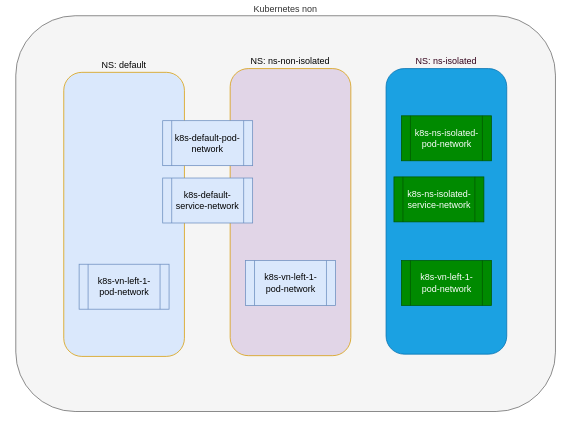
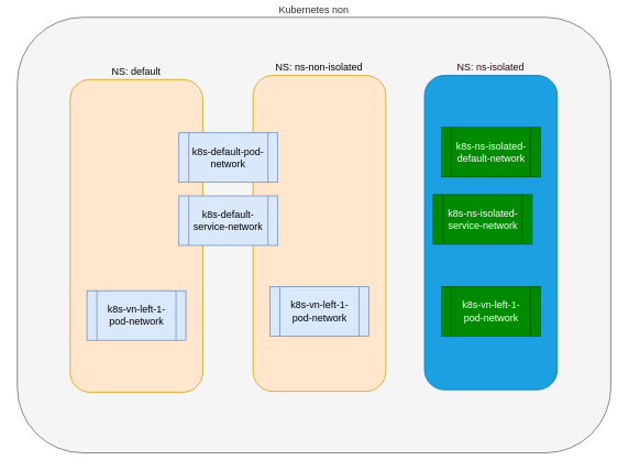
- <mxCell id="10" value="k8s-ns-isolated-pod-network" style="shape=process;whiteSpace=wrap;html=1;backgroundOutline=1;fillColor=#008a00;strokeColor=#005700;fontColor=#ffffff;" parent="1" vertex="1"><mxGeometry x="534.5" y="154" width="120" height="60" as="geometry" /></mxCell>
+ <mxCell id="10" value="k8s-ns-isolated-default-network" style="shape=process;whiteSpace=wrap;html=1;backgroundOutline=1;fillColor=#008a00;strokeColor=#005700;fontColor=#ffffff;" parent="1" vertex="1"><mxGeometry x="534.5" y="154" width="120" height="60" as="geometry" /></mxCell>
- <mxCell id="5" value="NS: ns-non-isolated" style="rounded=1;whiteSpace=wrap;html=1;labelPosition=center;verticalLabelPosition=top;align=center;verticalAlign=bottom;fillColor=#e1d5e7;strokeColor=#d79b00;" parent="1" vertex="1"><mxGeometry x="306" y="91" width="161" height="383" as="geometry" /></mxCell>
+ <mxCell id="5" value="NS: ns-non-isolated" style="rounded=1;whiteSpace=wrap;html=1;labelPosition=center;verticalLabelPosition=top;align=center;verticalAlign=bottom;fillColor=#ffe6cc;strokeColor=#d79b00;" parent="1" vertex="1"><mxGeometry x="306" y="91" width="161" height="383" as="geometry" /></mxCell>
- <mxCell id="3" value="NS: default" style="rounded=1;whiteSpace=wrap;html=1;labelPosition=center;verticalLabelPosition=top;align=center;verticalAlign=bottom;fillColor=#dae8fc;strokeColor=#d79b00;" parent="1" vertex="1"><mxGeometry x="84" y="96" width="161" height="379" as="geometry" /></mxCell>
+ <mxCell id="3" value="NS: default" style="rounded=1;whiteSpace=wrap;html=1;labelPosition=center;verticalLabelPosition=top;align=center;verticalAlign=bottom;fillColor=#ffe6cc;strokeColor=#d79b00;" parent="1" vertex="1"><mxGeometry x="84" y="96" width="161" height="379" as="geometry" /></mxCell>
